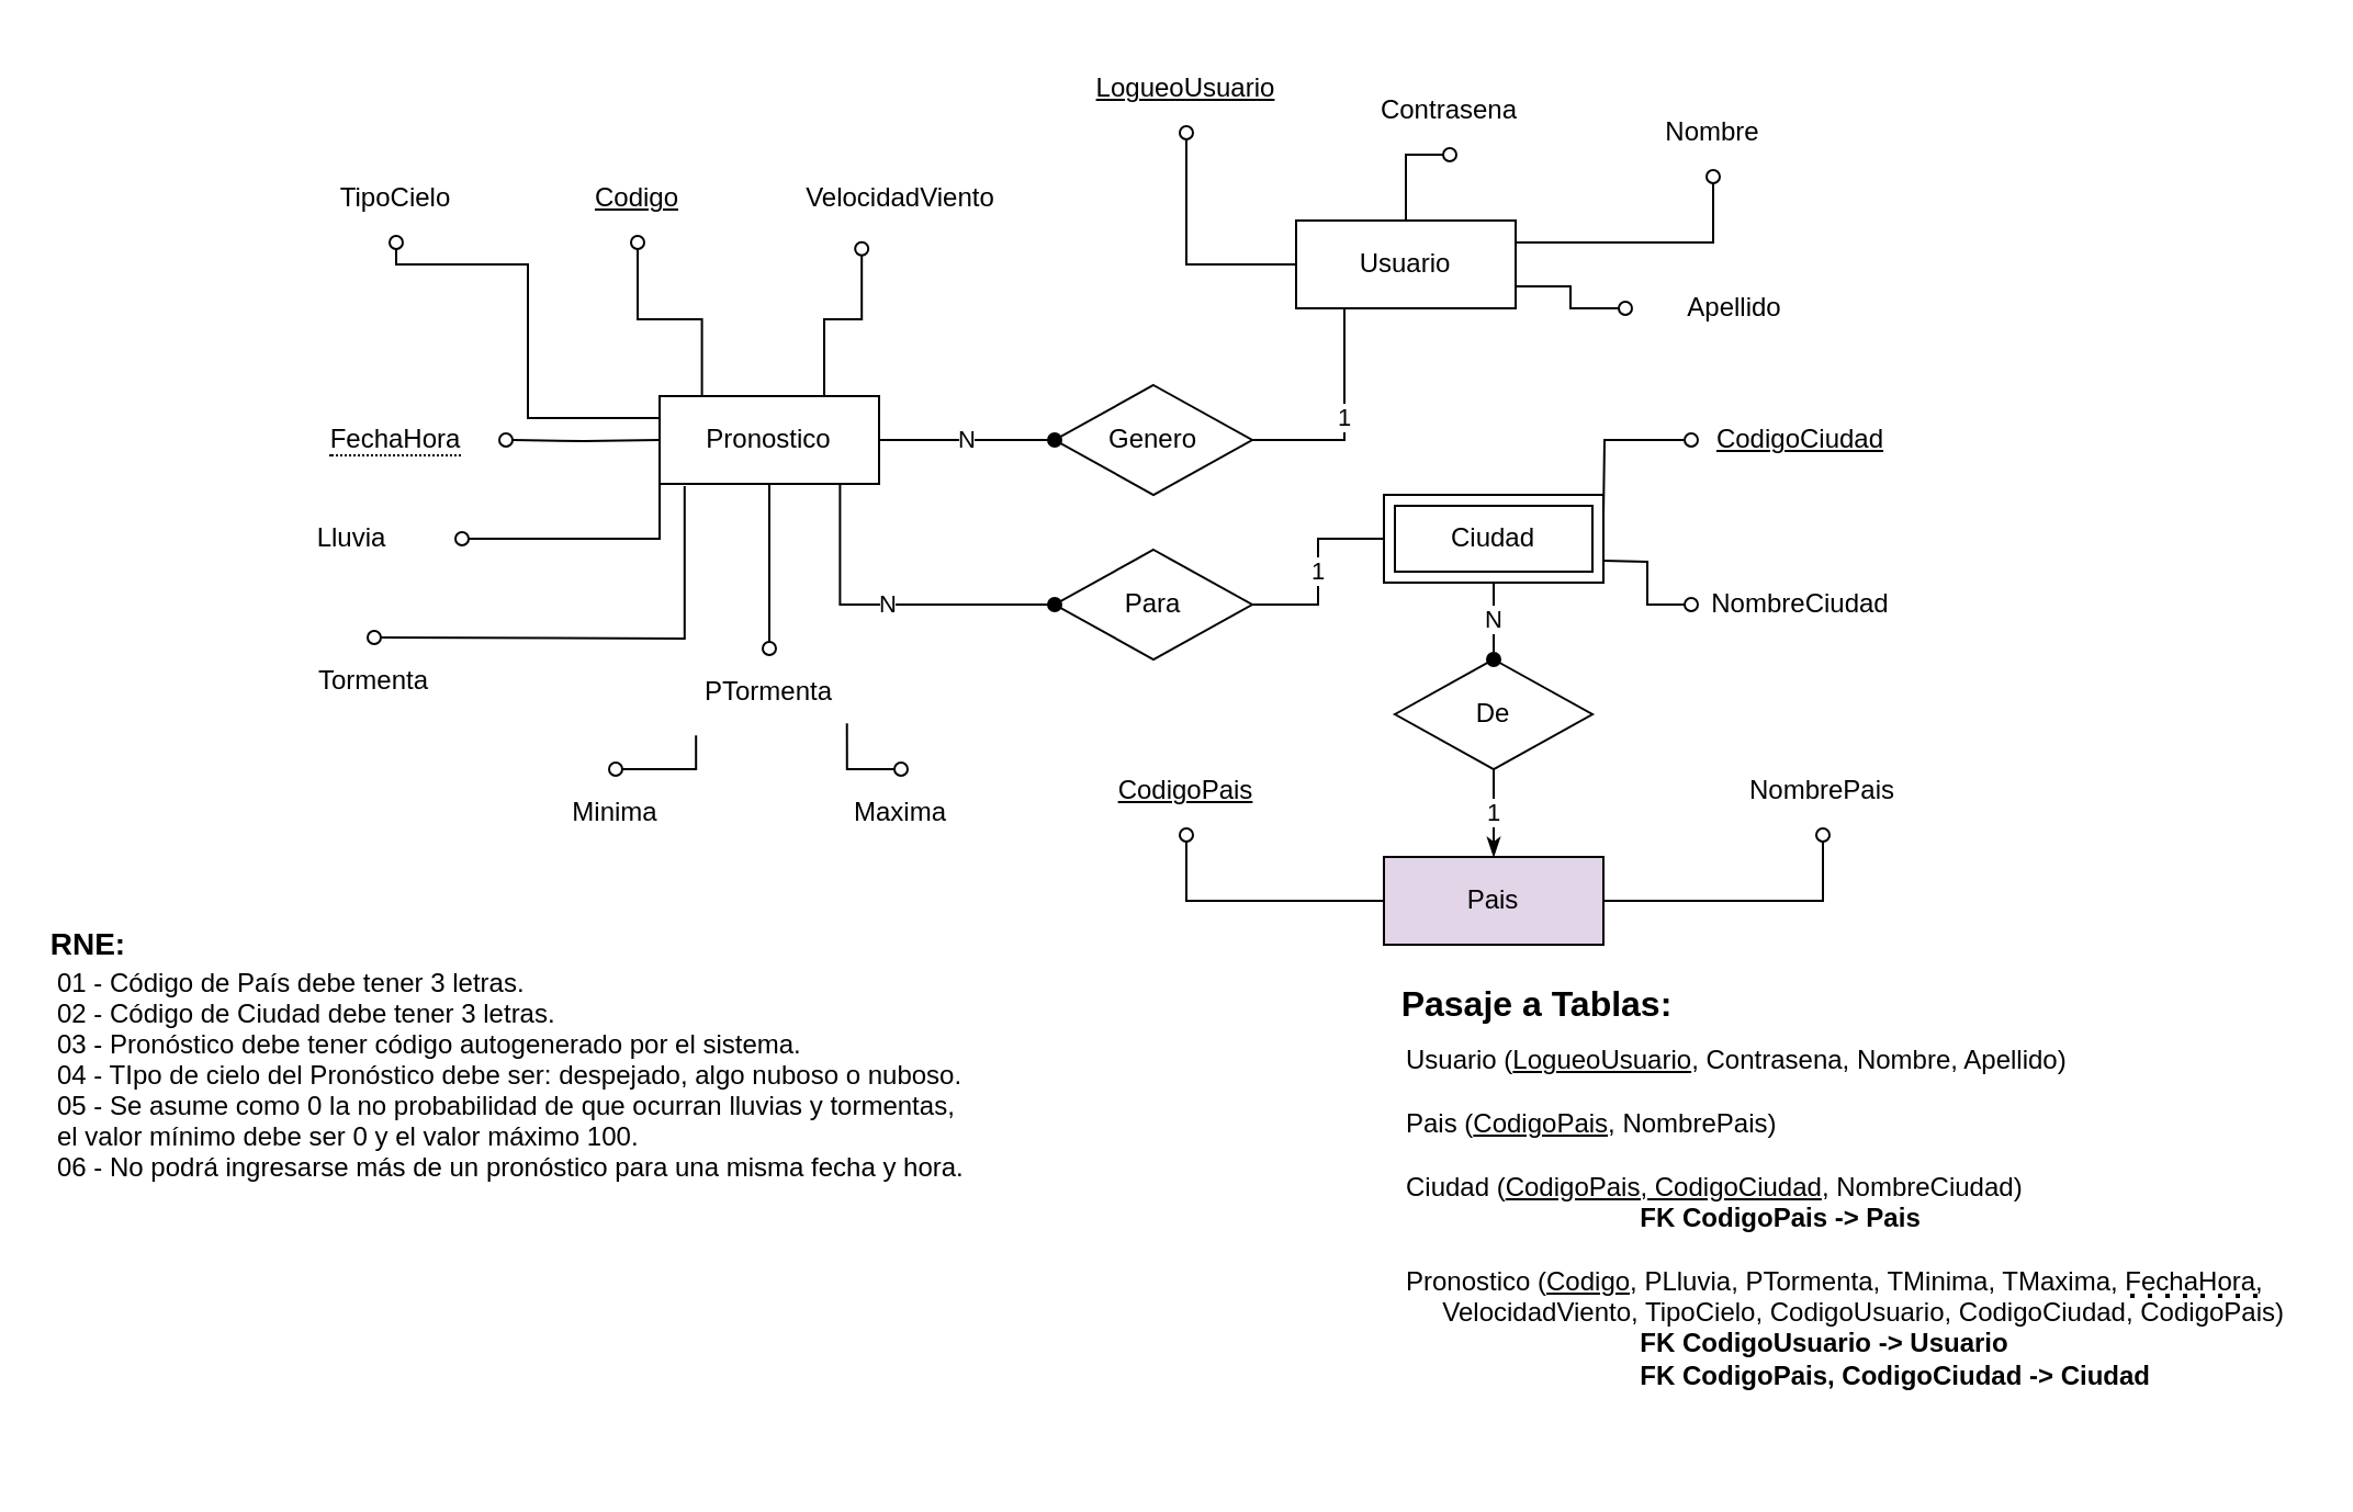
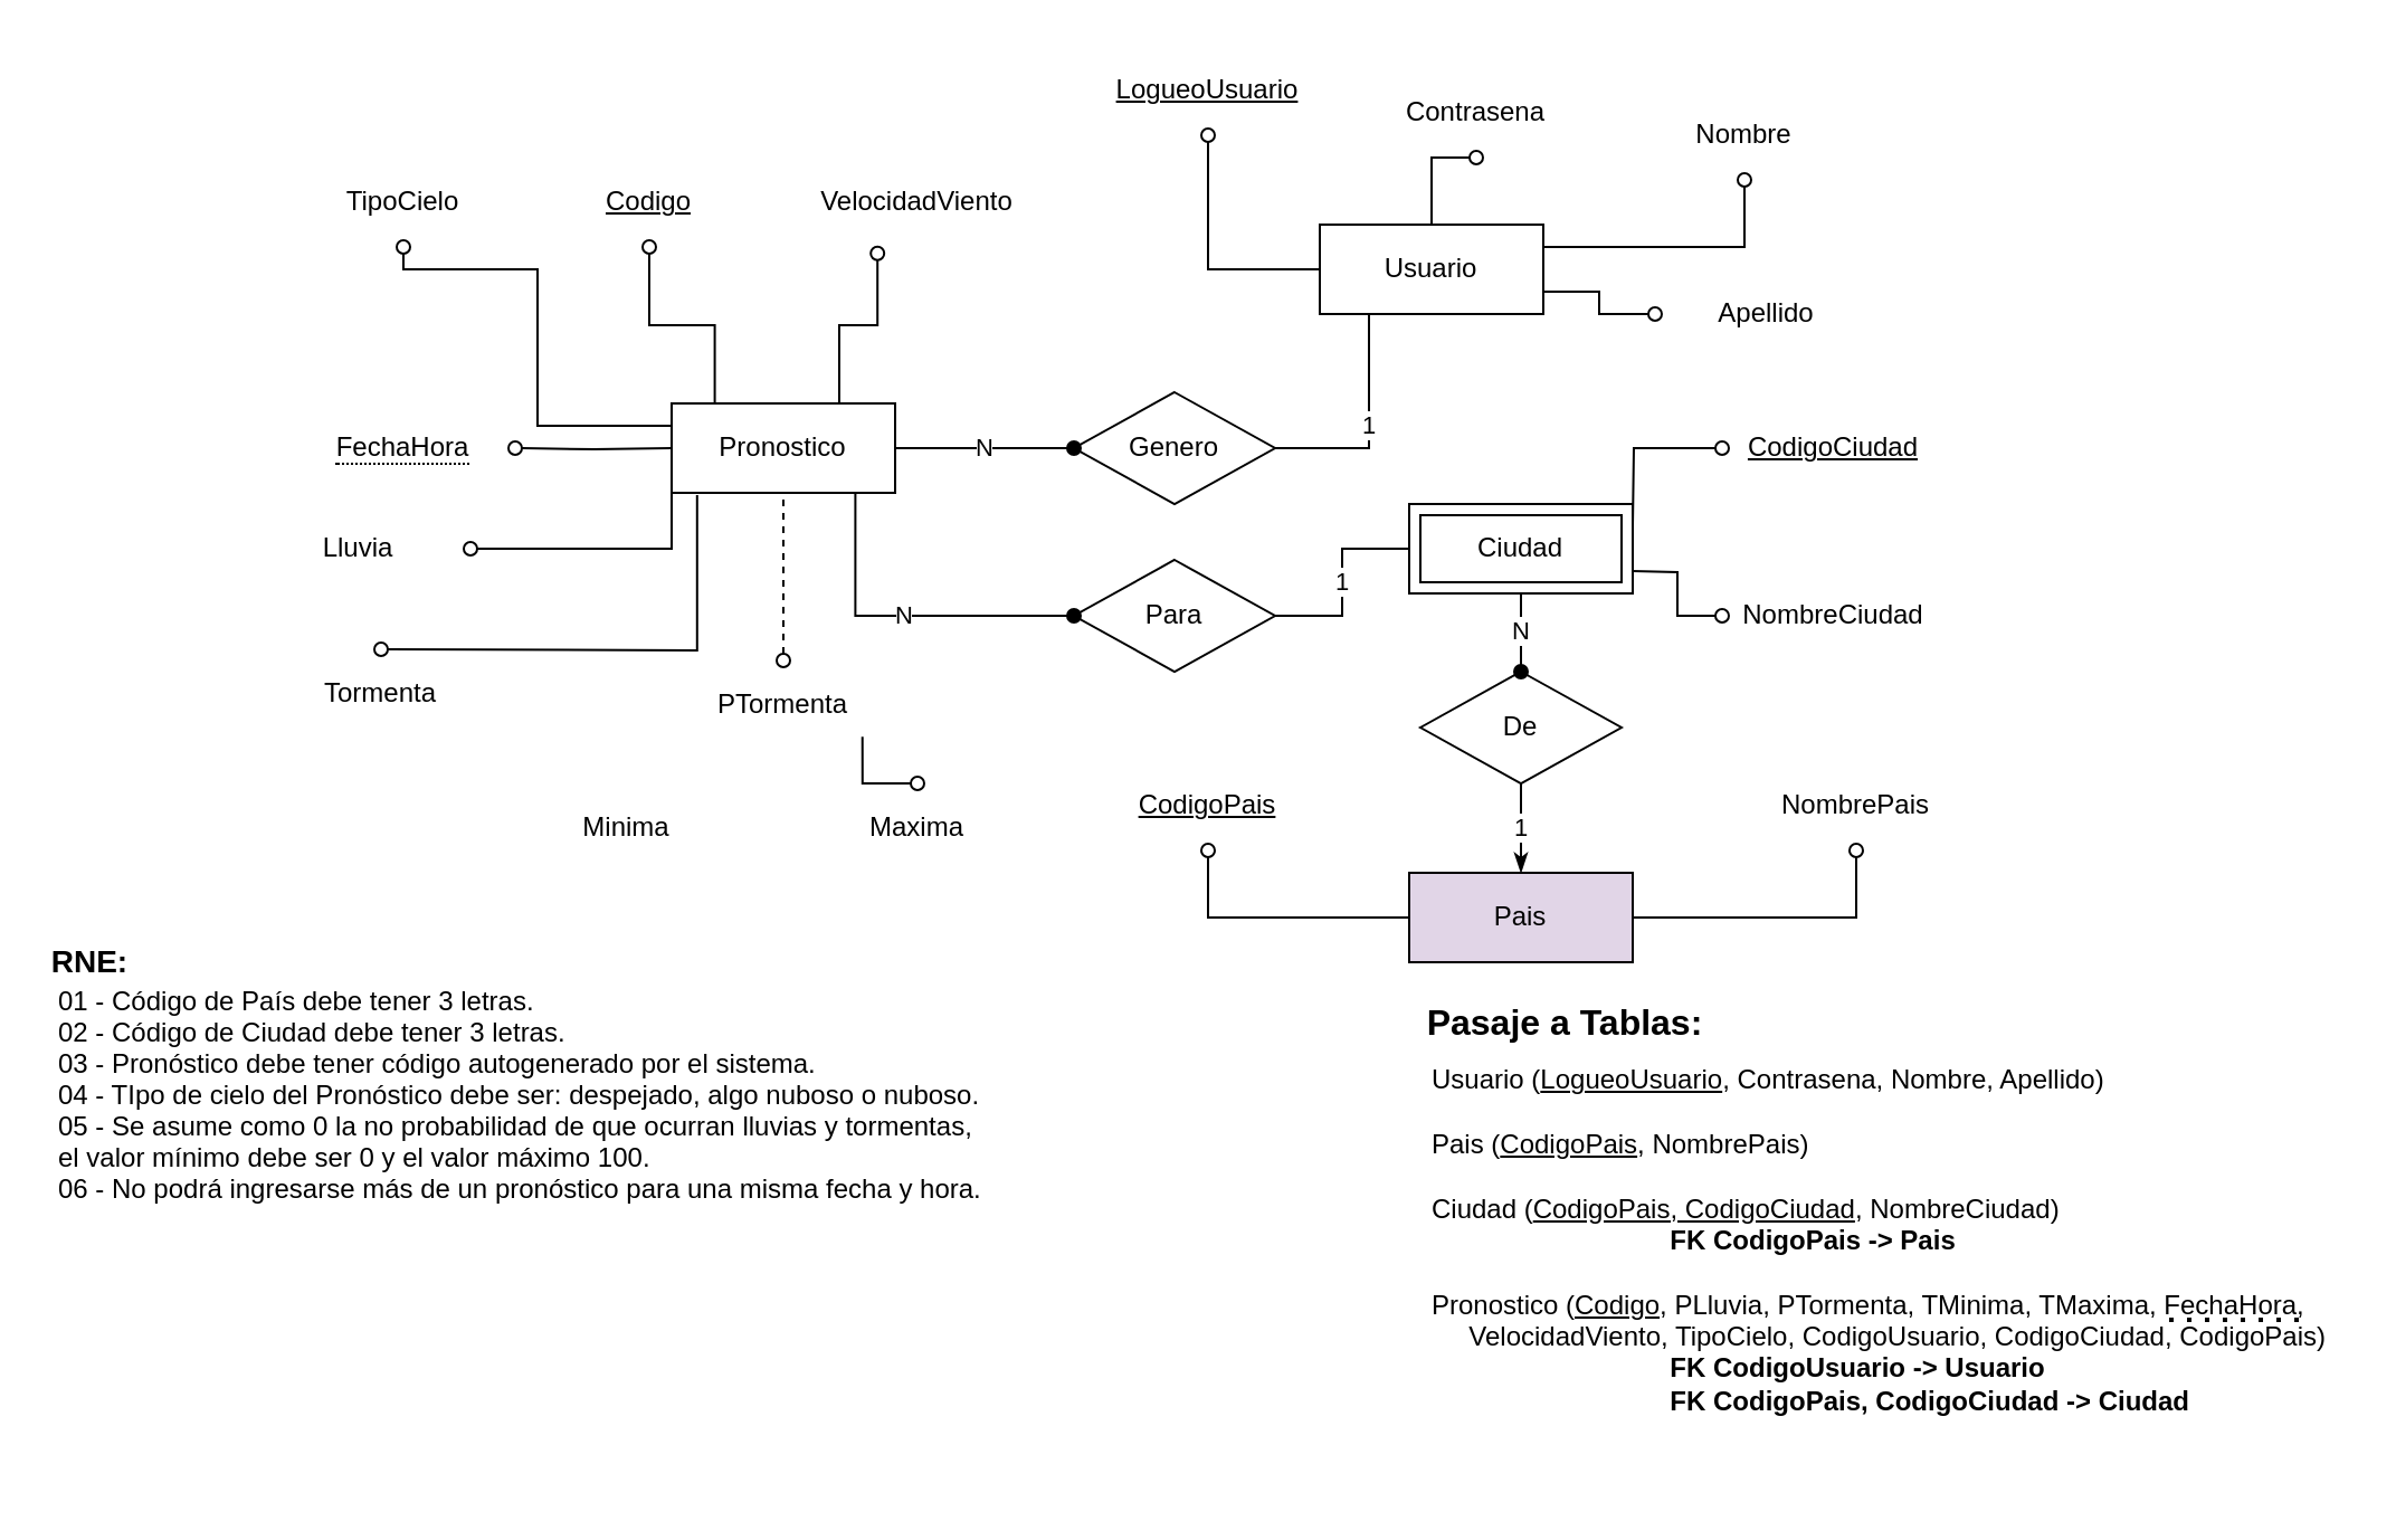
- <mxCell id="11" style="edgeStyle=orthogonalEdgeStyle;rounded=0;orthogonalLoop=1;jettySize=auto;html=1;exitX=0.5;exitY=0;exitDx=0;exitDy=0;entryX=0.5;entryY=1;entryDx=0;entryDy=0;startArrow=oval;startFill=0;endArrow=none;endFill=0;" parent="1" source="3" target="7" edge="1"><mxGeometry relative="1" as="geometry"><mxPoint x="140" y="320" as="sourcePoint" /><mxPoint x="210" y="320" as="targetPoint" /></mxGeometry></mxCell>
+ <mxCell id="11" style="edgeStyle=orthogonalEdgeStyle;rounded=0;orthogonalLoop=1;jettySize=auto;html=1;exitX=0.5;exitY=0;exitDx=0;exitDy=0;entryX=0.5;entryY=1;entryDx=0;entryDy=0;startArrow=oval;startFill=0;endArrow=none;endFill=0;dashed=1;" parent="1" source="3" target="7" edge="1"><mxGeometry relative="1" as="geometry"><mxPoint x="140" y="320" as="sourcePoint" /><mxPoint x="210" y="320" as="targetPoint" /></mxGeometry></mxCell>
- <mxCell id="12" style="edgeStyle=orthogonalEdgeStyle;rounded=0;orthogonalLoop=1;jettySize=auto;html=1;exitX=0.5;exitY=0;exitDx=0;exitDy=0;entryX=0.166;entryY=0.99;entryDx=0;entryDy=0;startArrow=oval;startFill=0;endArrow=none;endFill=0;entryPerimeter=0;" parent="1" source="9" target="3" edge="1"><mxGeometry relative="1" as="geometry"><mxPoint x="80" y="360" as="sourcePoint" /><mxPoint x="150" y="360" as="targetPoint" /></mxGeometry></mxCell>
